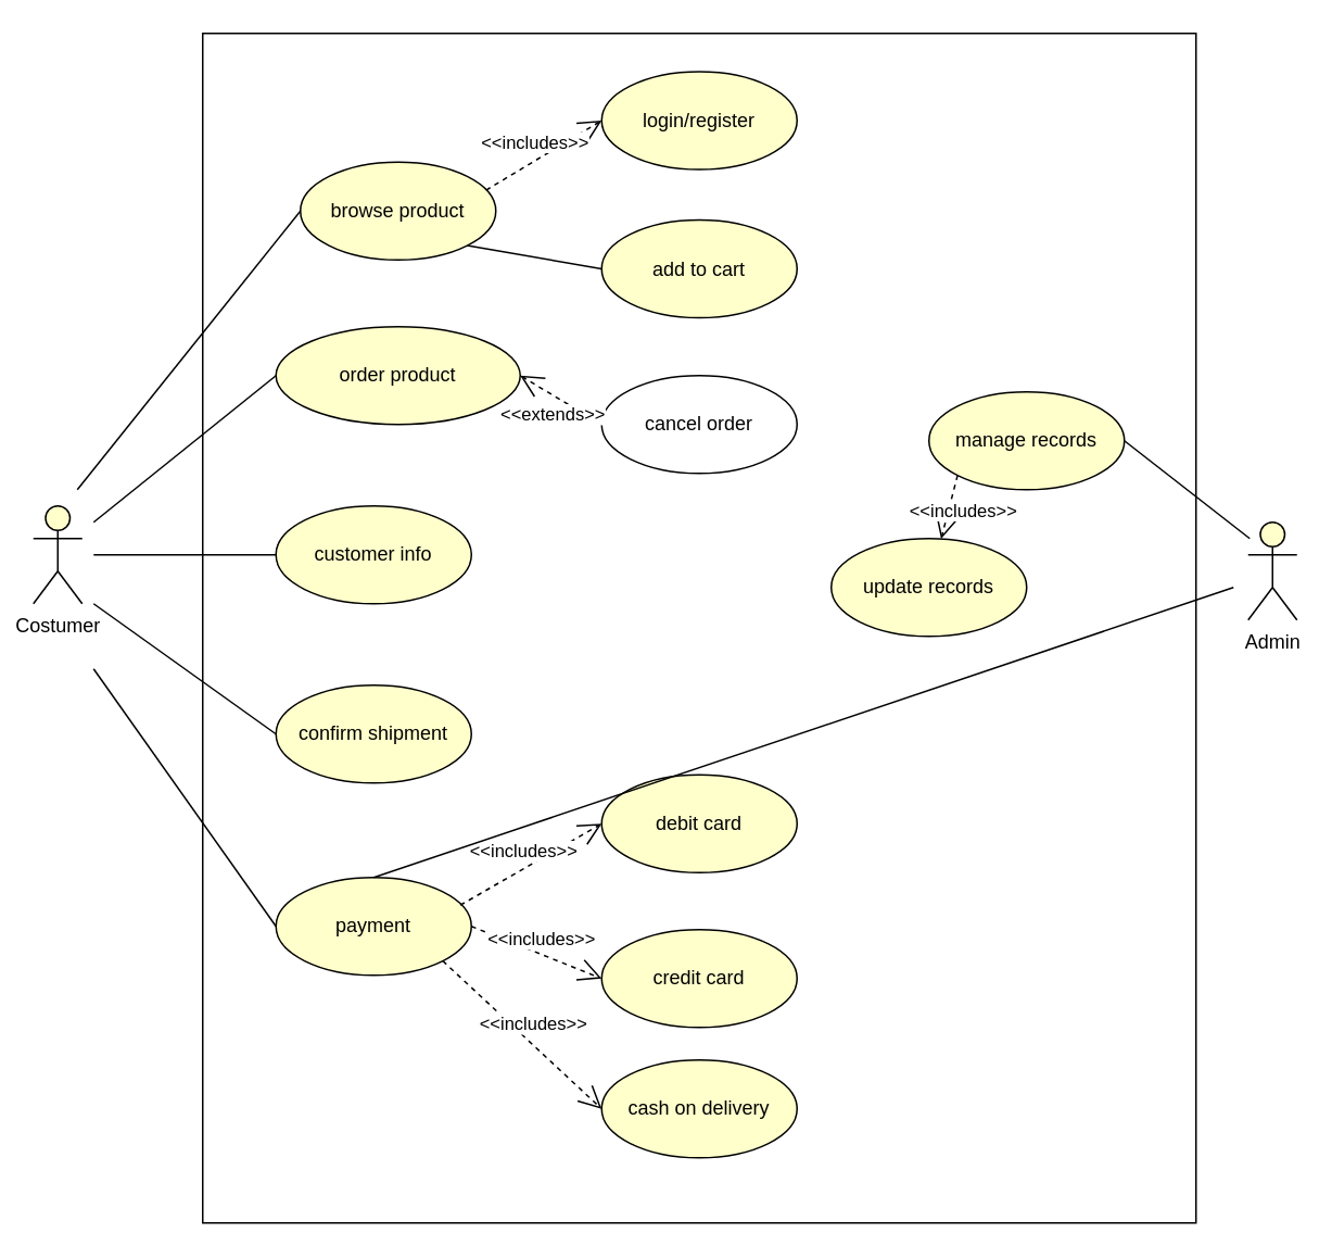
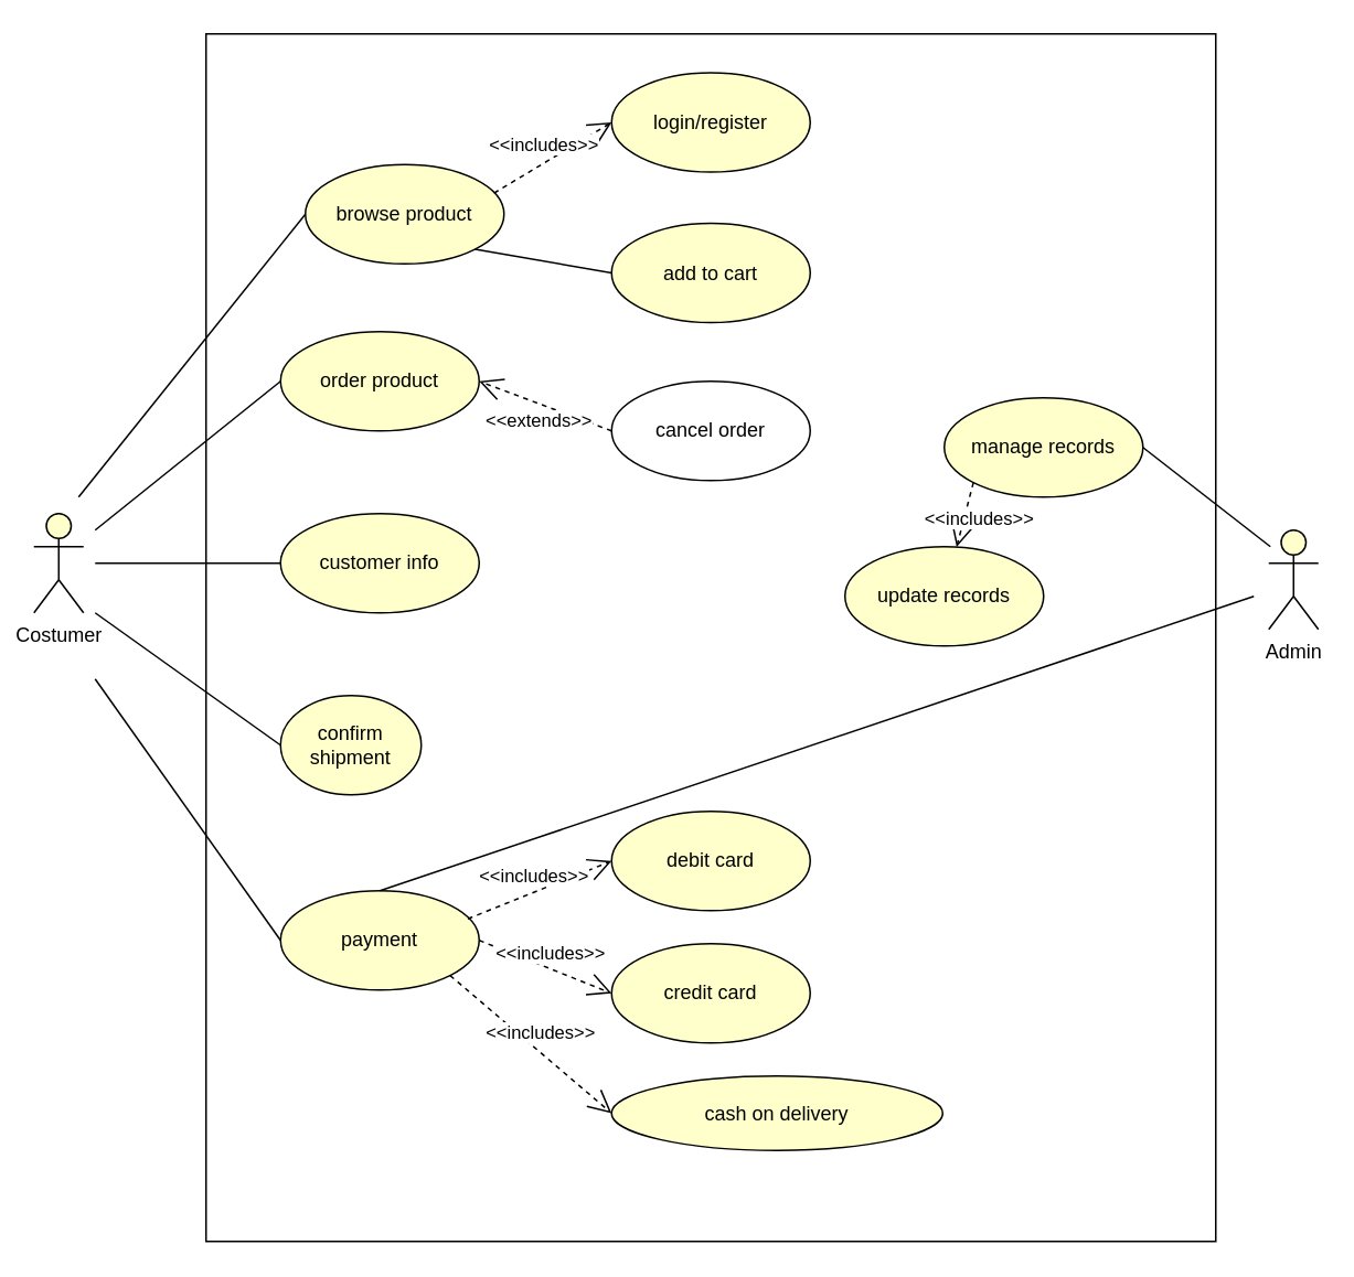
- <mxCell id="5" value="order product" style="ellipse;whiteSpace=wrap;html=1;fillColor=#FFFFCC;" vertex="1" parent="1"><mxGeometry x="169" y="200" width="150" height="60" as="geometry" /></mxCell>
+ <mxCell id="5" value="order product" style="ellipse;whiteSpace=wrap;html=1;fillColor=#FFFFCC;" vertex="1" parent="1"><mxGeometry x="169" y="200" width="120" height="60" as="geometry" /></mxCell>
- <mxCell id="7" value="confirm shipment" style="ellipse;whiteSpace=wrap;html=1;fillColor=#FFFFCC;" vertex="1" parent="1"><mxGeometry x="169" y="420" width="120" height="60" as="geometry" /></mxCell>
+ <mxCell id="7" value="confirm shipment" style="ellipse;whiteSpace=wrap;html=1;fillColor=#FFFFCC;" vertex="1" parent="1"><mxGeometry x="169" y="420" width="85" height="60" as="geometry" /></mxCell>
- <mxCell id="12" value="debit card" style="ellipse;whiteSpace=wrap;html=1;fillColor=#FFFFCC;" vertex="1" parent="1"><mxGeometry x="369" y="475" width="120" height="60" as="geometry" /></mxCell>
+ <mxCell id="12" value="debit card" style="ellipse;whiteSpace=wrap;html=1;fillColor=#FFFFCC;" vertex="1" parent="1"><mxGeometry x="369" y="490" width="120" height="60" as="geometry" /></mxCell>
- <mxCell id="14" value="cash on delivery" style="ellipse;whiteSpace=wrap;html=1;fillColor=#FFFFCC;" vertex="1" parent="1"><mxGeometry x="369" y="650" width="120" height="60" as="geometry" /></mxCell>
+ <mxCell id="14" value="cash on delivery" style="ellipse;whiteSpace=wrap;html=1;fillColor=#FFFFCC;" vertex="1" parent="1"><mxGeometry x="369" y="650" width="200" height="45" as="geometry" /></mxCell>
